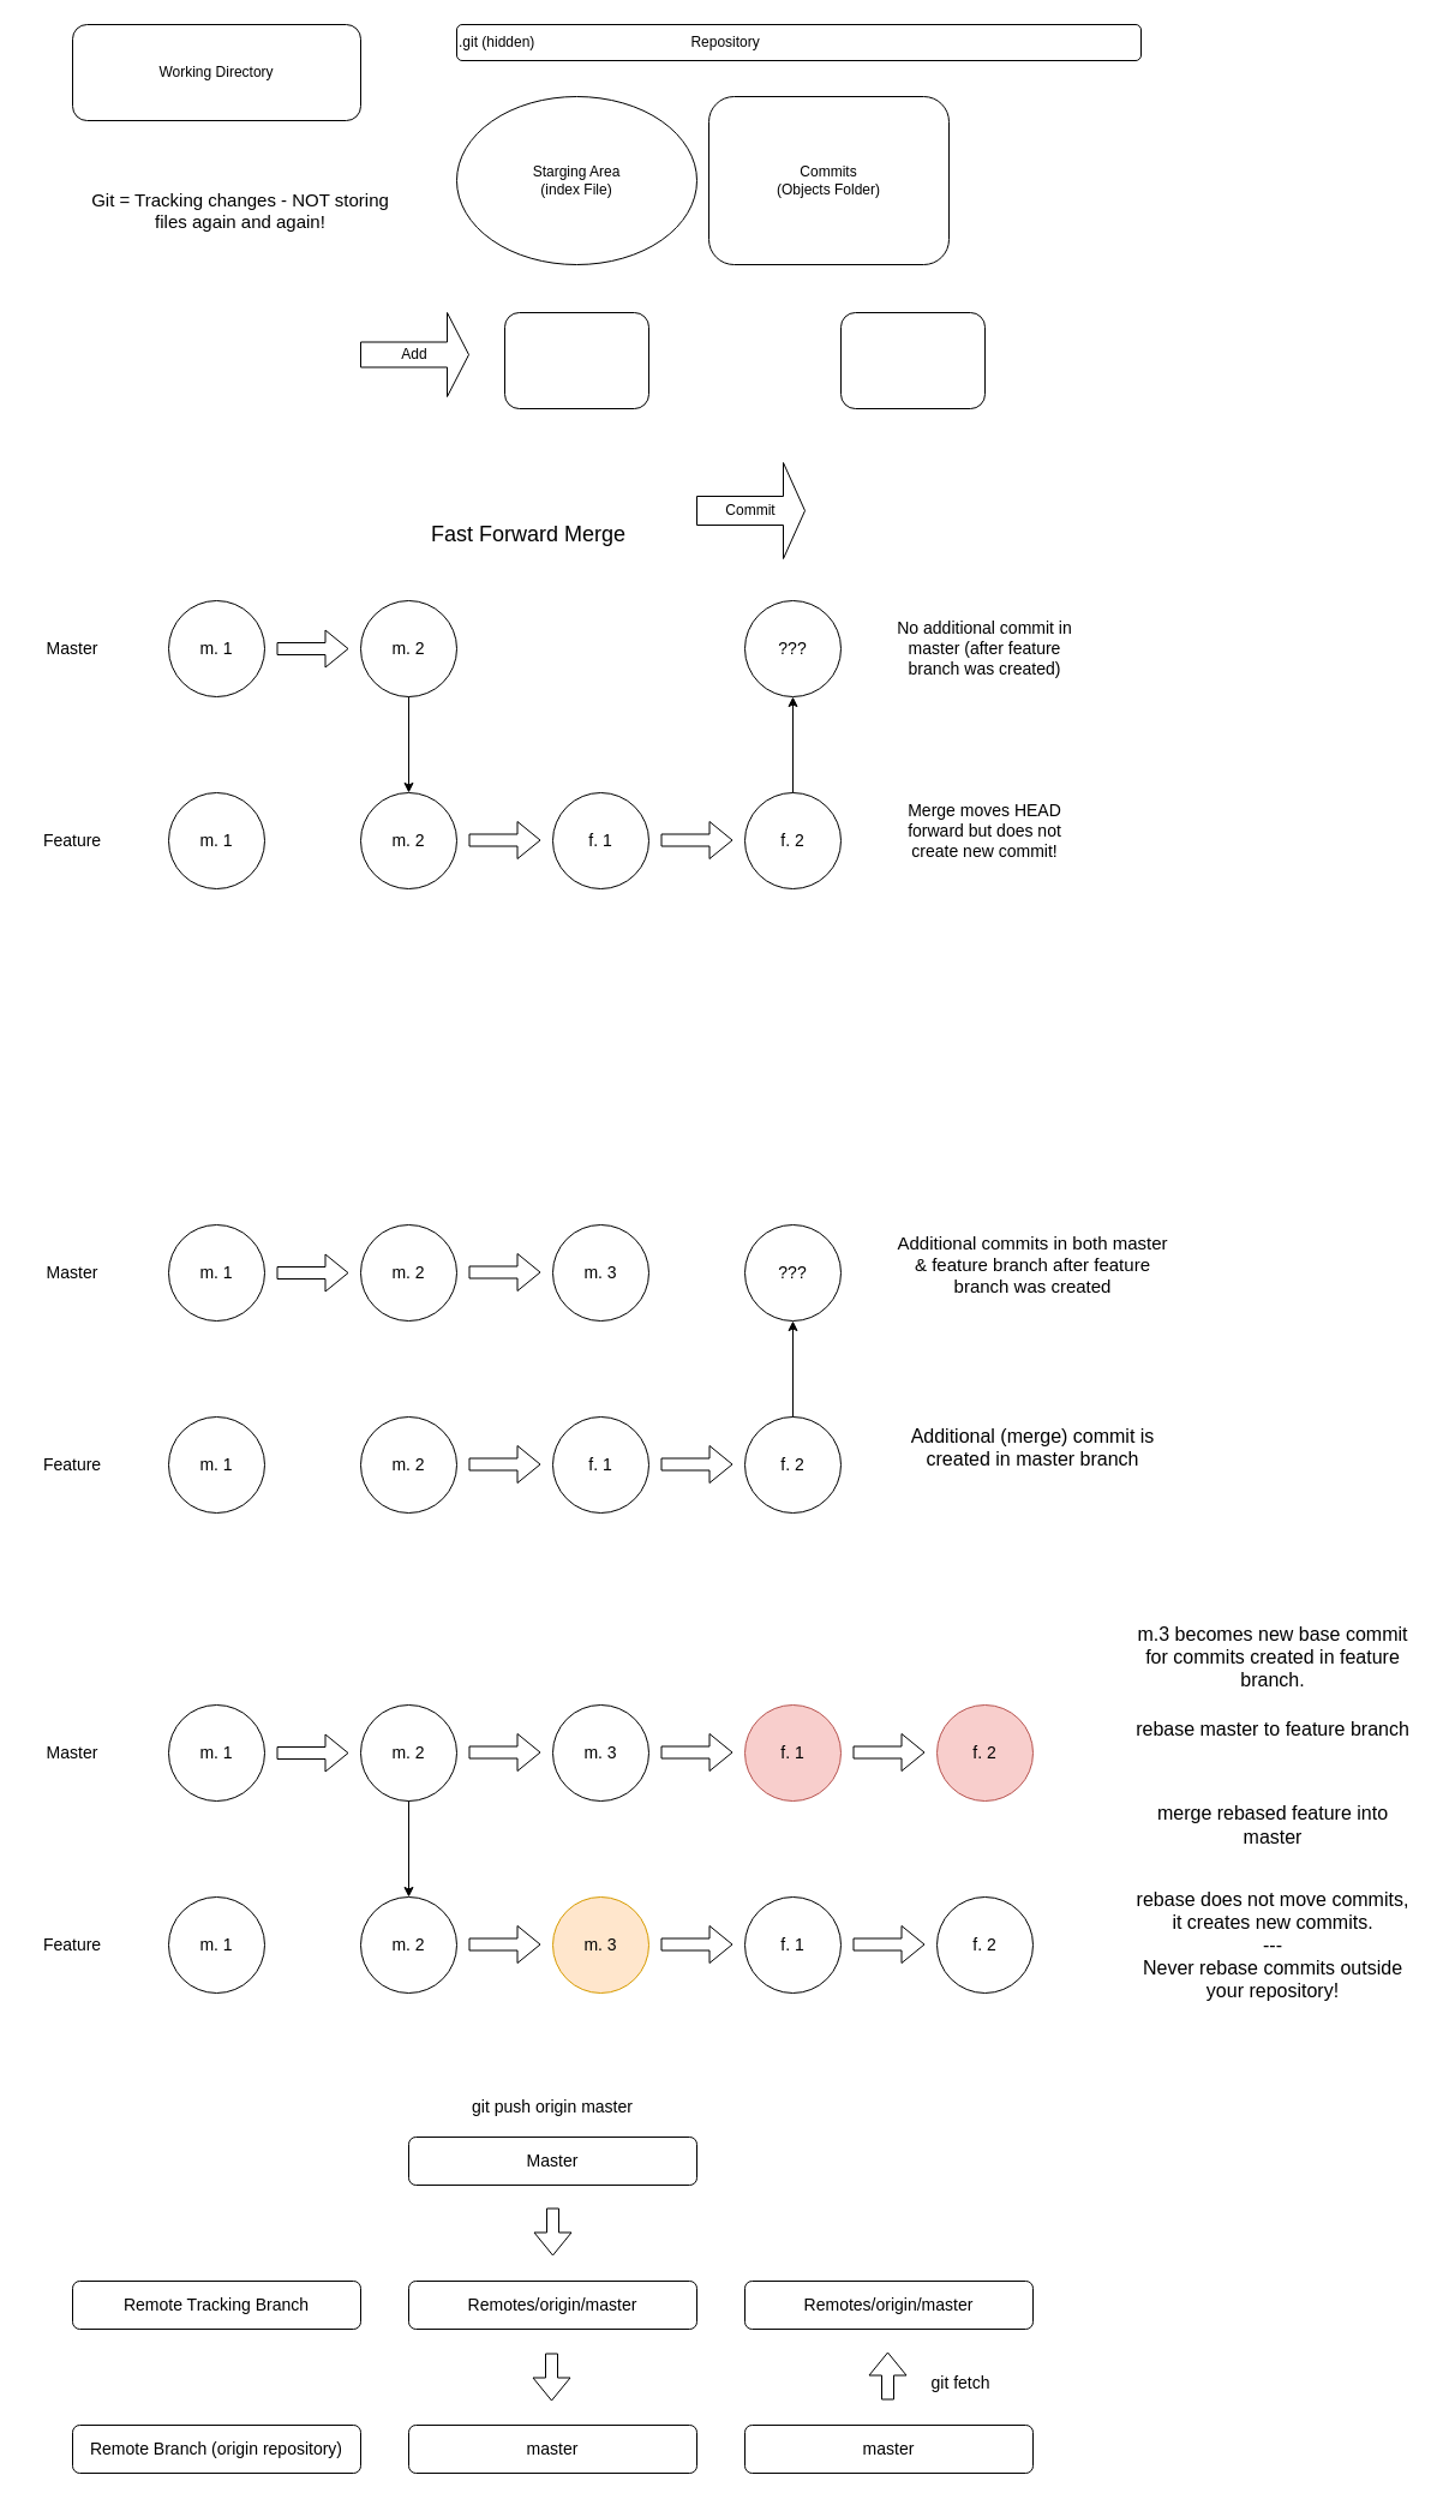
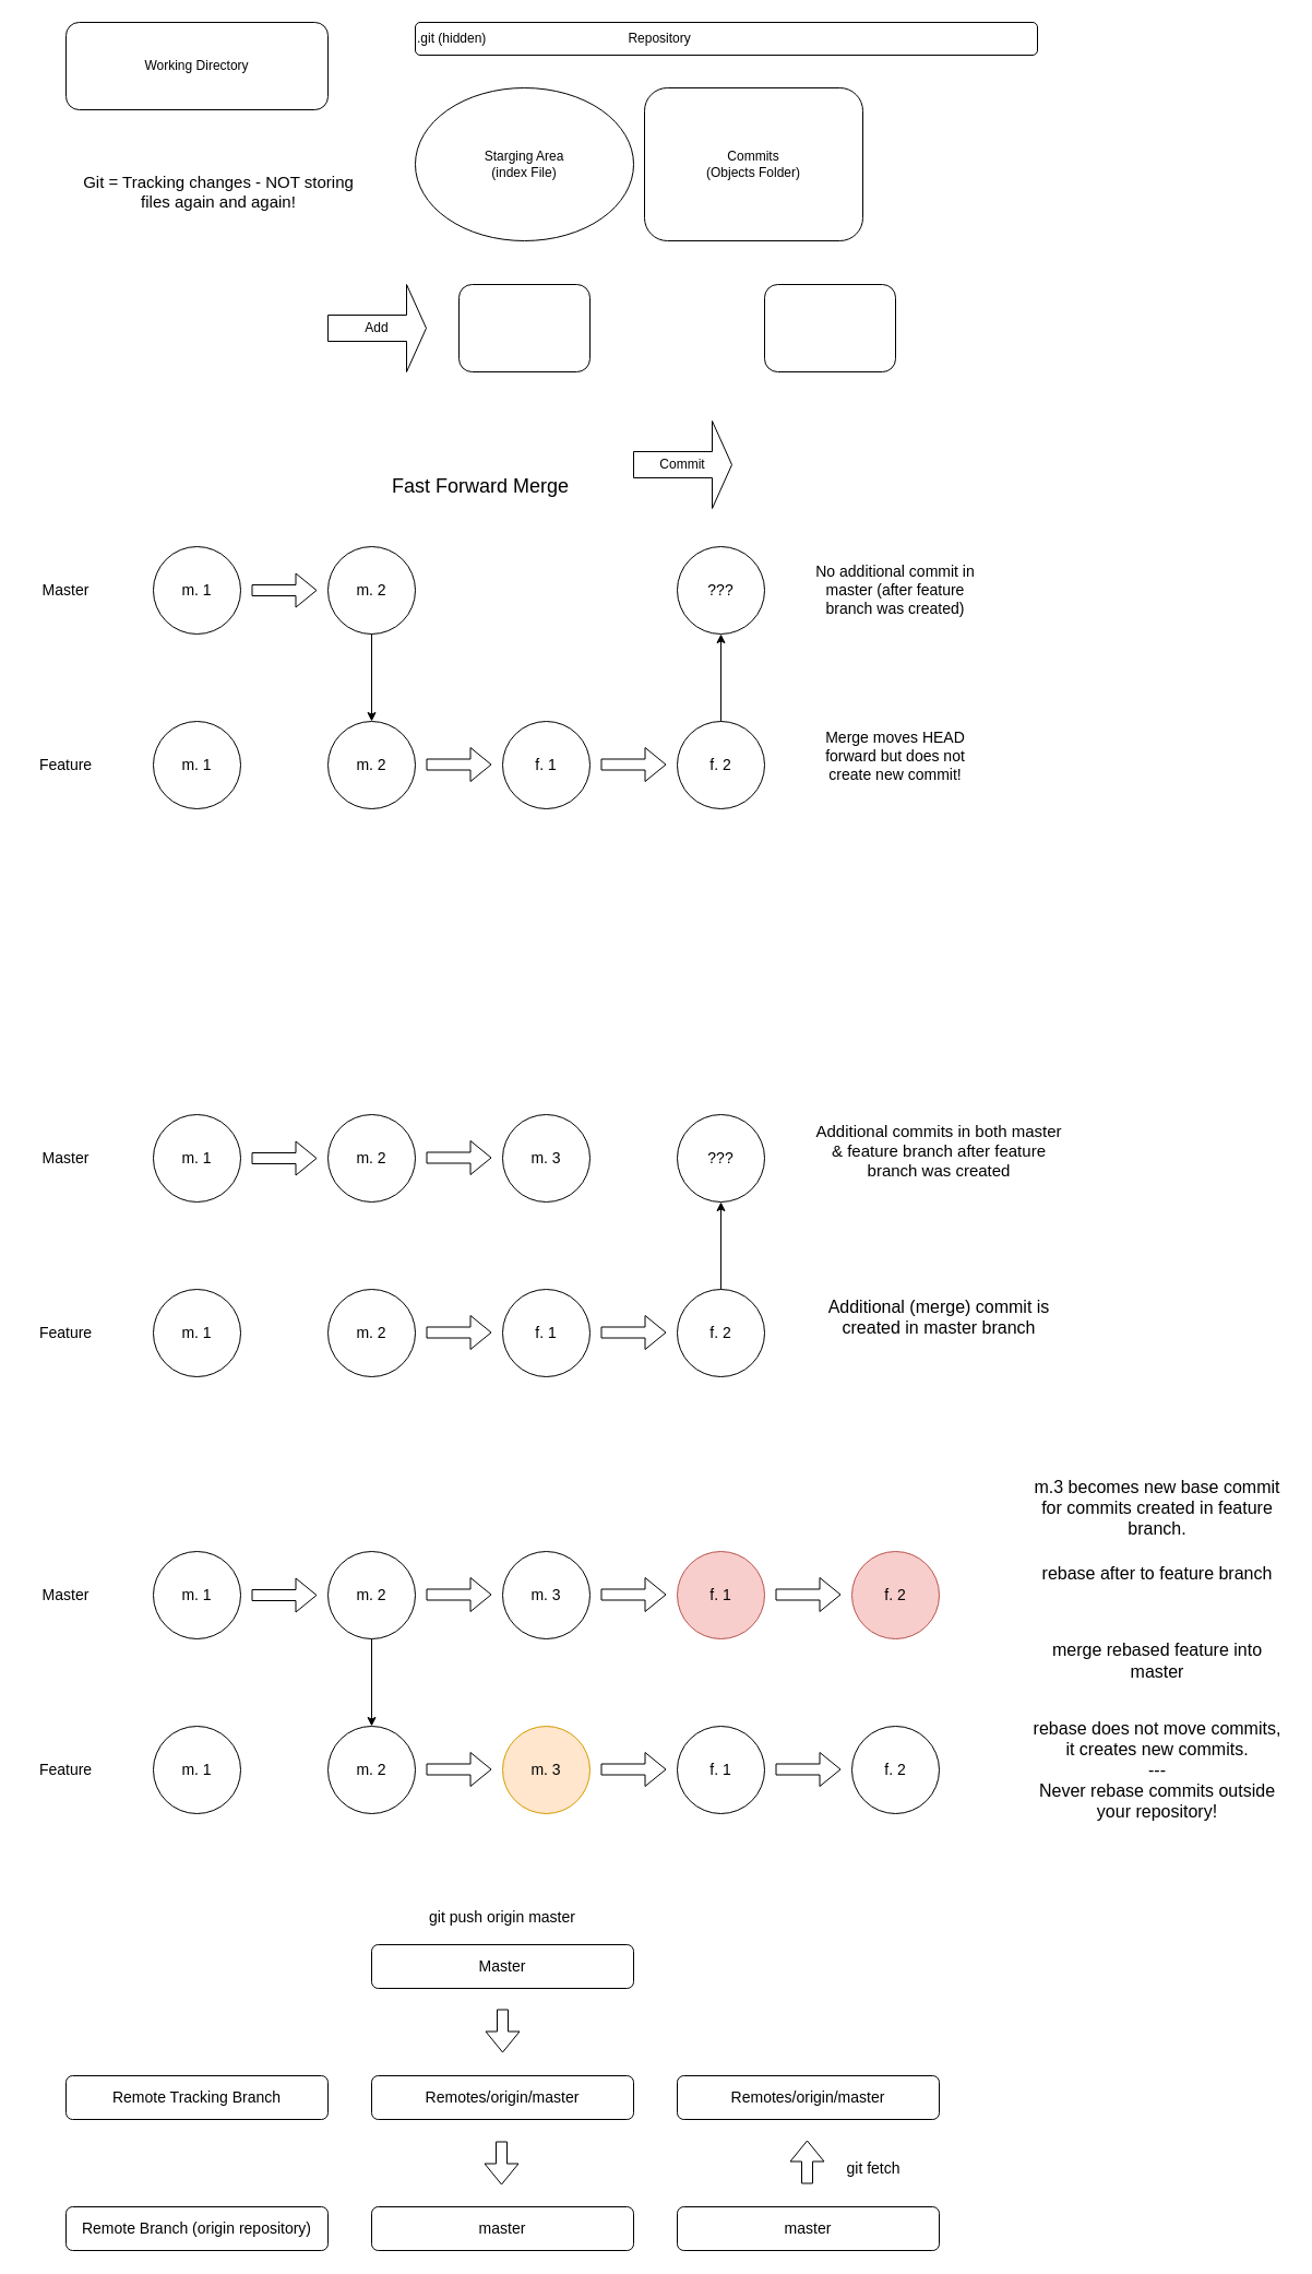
- <mxCell id="6" value="Add" style="shape=singleArrow;whiteSpace=wrap;html=1;" parent="1" vertex="1"><mxGeometry x="300" y="260" width="90" height="70" as="geometry" /></mxCell>
+ <mxCell id="6" value="Add" style="shape=singleArrow;whiteSpace=wrap;html=1;" parent="1" vertex="1"><mxGeometry x="300" y="260" width="90" height="80" as="geometry" /></mxCell>
- <mxCell id="66" value="rebase master to feature branch" style="text;html=1;align=center;verticalAlign=middle;whiteSpace=wrap;rounded=0;fontSize=16;" parent="1" vertex="1"><mxGeometry x="940" y="1420" width="240" height="40" as="geometry" /></mxCell>
+ <mxCell id="66" value="rebase after to feature branch" style="text;html=1;align=center;verticalAlign=middle;whiteSpace=wrap;rounded=0;fontSize=16;" parent="1" vertex="1"><mxGeometry x="940" y="1420" width="240" height="40" as="geometry" /></mxCell>
